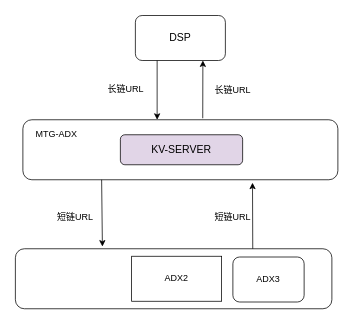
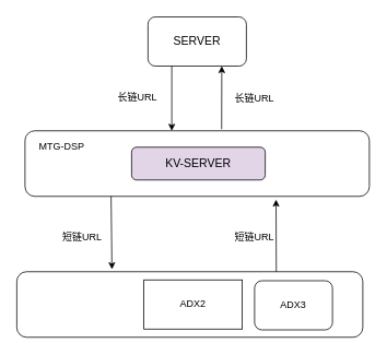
- <mxCell id="3" value="&lt;font style=&quot;font-size: 14px&quot;&gt;DSP&lt;/font&gt;&lt;br&gt;" style="rounded=1;whiteSpace=wrap;html=1;" vertex="1" parent="1"><mxGeometry x="180" y="20" width="120" height="60" as="geometry" /></mxCell>
+ <mxCell id="3" value="&lt;font style=&quot;font-size: 14px&quot;&gt;SERVER&lt;/font&gt;&lt;br&gt;" style="rounded=1;whiteSpace=wrap;html=1;" vertex="1" parent="1"><mxGeometry x="180" y="20" width="120" height="60" as="geometry" /></mxCell>
- <mxCell id="6" value="MTG-ADX&lt;br&gt;" style="text;html=1;strokeColor=none;fillColor=none;align=center;verticalAlign=middle;whiteSpace=wrap;rounded=0;" vertex="1" parent="1"><mxGeometry x="40" y="169" width="70" height="20" as="geometry" /></mxCell>
+ <mxCell id="6" value="MTG-DSP&lt;br&gt;" style="text;html=1;strokeColor=none;fillColor=none;align=center;verticalAlign=middle;whiteSpace=wrap;rounded=0;" vertex="1" parent="1"><mxGeometry x="40" y="169" width="70" height="20" as="geometry" /></mxCell>
